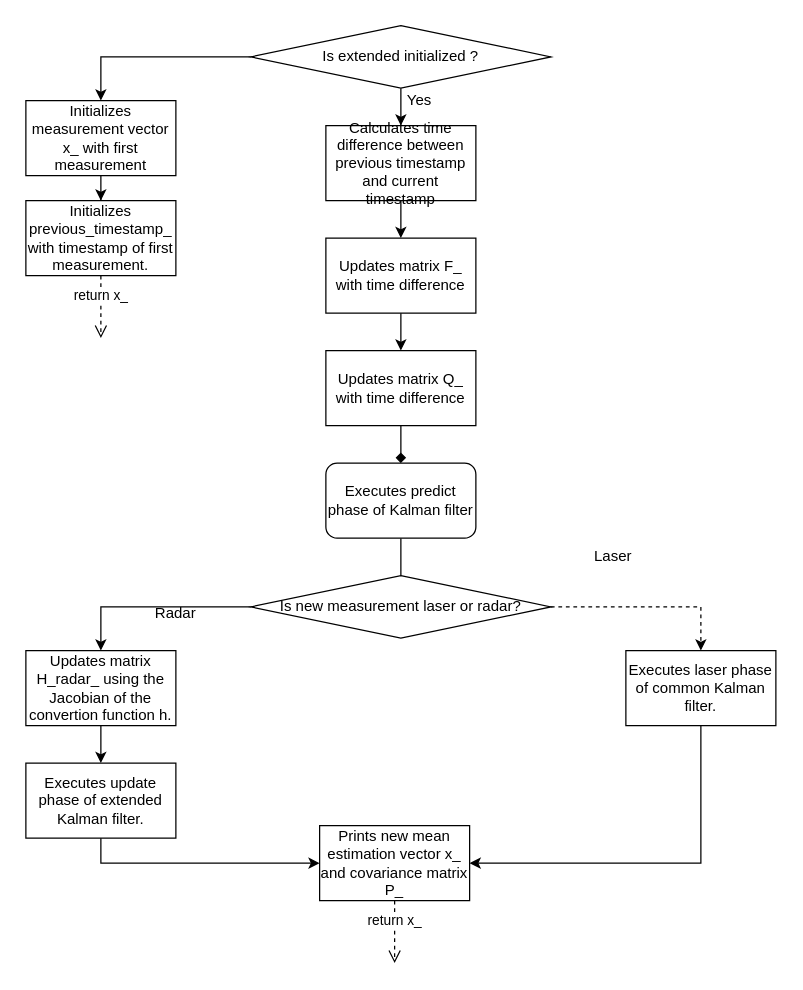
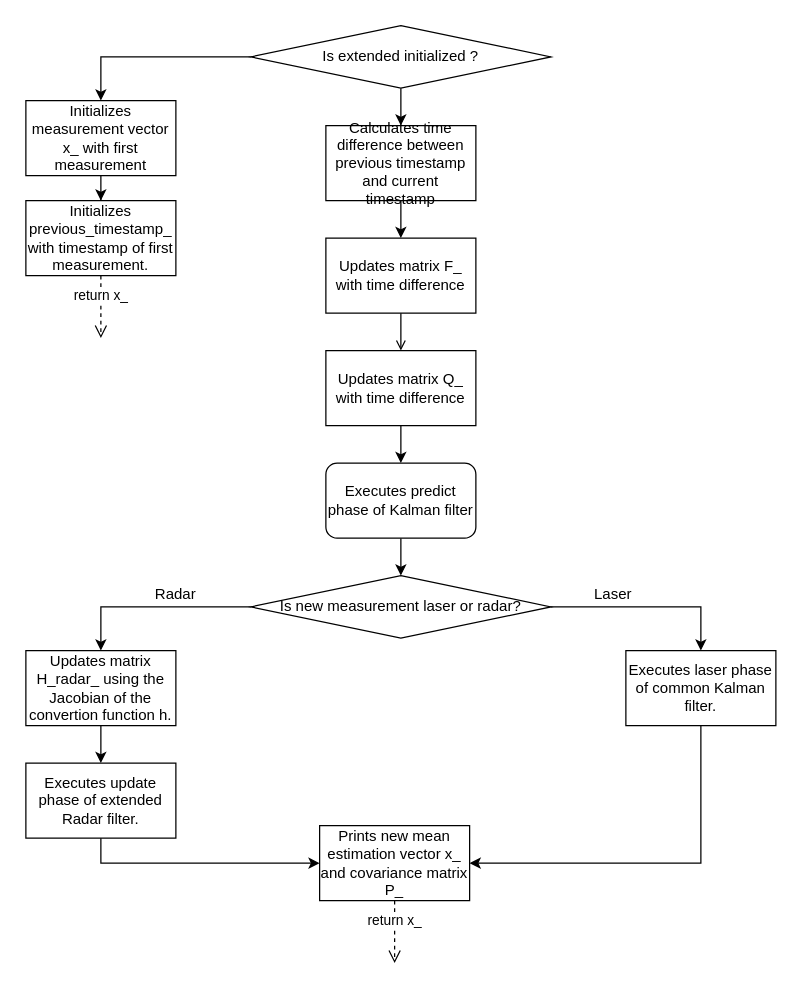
- <mxCell id="15" value="Yes" style="text;html=1;strokeColor=none;fillColor=none;align=center;verticalAlign=middle;whiteSpace=wrap;rounded=0;" vertex="1" parent="1"><mxGeometry x="315" y="70" width="40" height="20" as="geometry" /></mxCell>
- <mxCell id="11" value="" style="edgeStyle=orthogonalEdgeStyle;rounded=0;orthogonalLoop=1;jettySize=auto;html=1;" edge="1" parent="1" source="12" target="14"><mxGeometry relative="1" as="geometry" /></mxCell>
+ <mxCell id="11" value="" style="edgeStyle=orthogonalEdgeStyle;rounded=0;orthogonalLoop=1;jettySize=auto;html=1;endArrow=open;" edge="1" parent="1" source="12" target="14"><mxGeometry relative="1" as="geometry" /></mxCell>
- <mxCell id="13" value="" style="edgeStyle=orthogonalEdgeStyle;rounded=0;orthogonalLoop=1;jettySize=auto;html=1;endArrow=diamond;" edge="1" parent="1" source="14" target="17"><mxGeometry relative="1" as="geometry" /></mxCell>
+ <mxCell id="13" value="" style="edgeStyle=orthogonalEdgeStyle;rounded=0;orthogonalLoop=1;jettySize=auto;html=1;" edge="1" parent="1" source="14" target="17"><mxGeometry relative="1" as="geometry" /></mxCell>
- <mxCell id="26" value="Laser" style="text;html=1;strokeColor=none;fillColor=none;align=center;verticalAlign=middle;whiteSpace=wrap;rounded=0;" vertex="1" parent="1"><mxGeometry x="470" y="435" width="40" height="20" as="geometry" /></mxCell>
+ <mxCell id="26" value="Laser" style="text;html=1;strokeColor=none;fillColor=none;align=center;verticalAlign=middle;whiteSpace=wrap;rounded=0;" vertex="1" parent="1"><mxGeometry x="470" y="465" width="40" height="20" as="geometry" /></mxCell>
- <mxCell id="16" value="" style="edgeStyle=orthogonalEdgeStyle;rounded=0;orthogonalLoop=1;jettySize=auto;html=1;endArrow=none;" edge="1" parent="1" source="17" target="18"><mxGeometry relative="1" as="geometry" /></mxCell>
+ <mxCell id="16" value="" style="edgeStyle=orthogonalEdgeStyle;rounded=0;orthogonalLoop=1;jettySize=auto;html=1;" edge="1" parent="1" source="17" target="18"><mxGeometry relative="1" as="geometry" /></mxCell>
- <mxCell id="25" value="" style="endArrow=classic;html=1;entryX=0.5;entryY=0;entryDx=0;entryDy=0;exitX=1;exitY=0.5;exitDx=0;exitDy=0;rounded=0;dashed=1;" edge="1" parent="1" source="18" target="24"><mxGeometry width="50" height="50" relative="1" as="geometry"><mxPoint x="-10" y="740" as="sourcePoint" /><mxPoint x="40" y="690" as="targetPoint" /><Array as="points"><mxPoint x="560" y="485" /></Array></mxGeometry></mxCell>
+ <mxCell id="25" value="" style="endArrow=classic;html=1;entryX=0.5;entryY=0;entryDx=0;entryDy=0;exitX=1;exitY=0.5;exitDx=0;exitDy=0;rounded=0;" edge="1" parent="1" source="18" target="24"><mxGeometry width="50" height="50" relative="1" as="geometry"><mxPoint x="-10" y="740" as="sourcePoint" /><mxPoint x="40" y="690" as="targetPoint" /><Array as="points"><mxPoint x="560" y="485" /></Array></mxGeometry></mxCell>
- <mxCell id="23" value="Radar" style="text;html=1;strokeColor=none;fillColor=none;align=center;verticalAlign=middle;whiteSpace=wrap;rounded=0;" vertex="1" parent="1"><mxGeometry x="120" y="480" width="40" height="20" as="geometry" /></mxCell>
+ <mxCell id="23" value="Radar" style="text;html=1;strokeColor=none;fillColor=none;align=center;verticalAlign=middle;whiteSpace=wrap;rounded=0;" vertex="1" parent="1"><mxGeometry x="120" y="465" width="40" height="20" as="geometry" /></mxCell>
- <mxCell id="21" value="Executes update phase of extended Kalman filter." style="rounded=0;whiteSpace=wrap;html=1;" vertex="1" parent="1"><mxGeometry x="20" y="610" width="120" height="60" as="geometry" /></mxCell>
+ <mxCell id="21" value="Executes update phase of extended Radar filter." style="rounded=0;whiteSpace=wrap;html=1;" vertex="1" parent="1"><mxGeometry x="20" y="610" width="120" height="60" as="geometry" /></mxCell>
